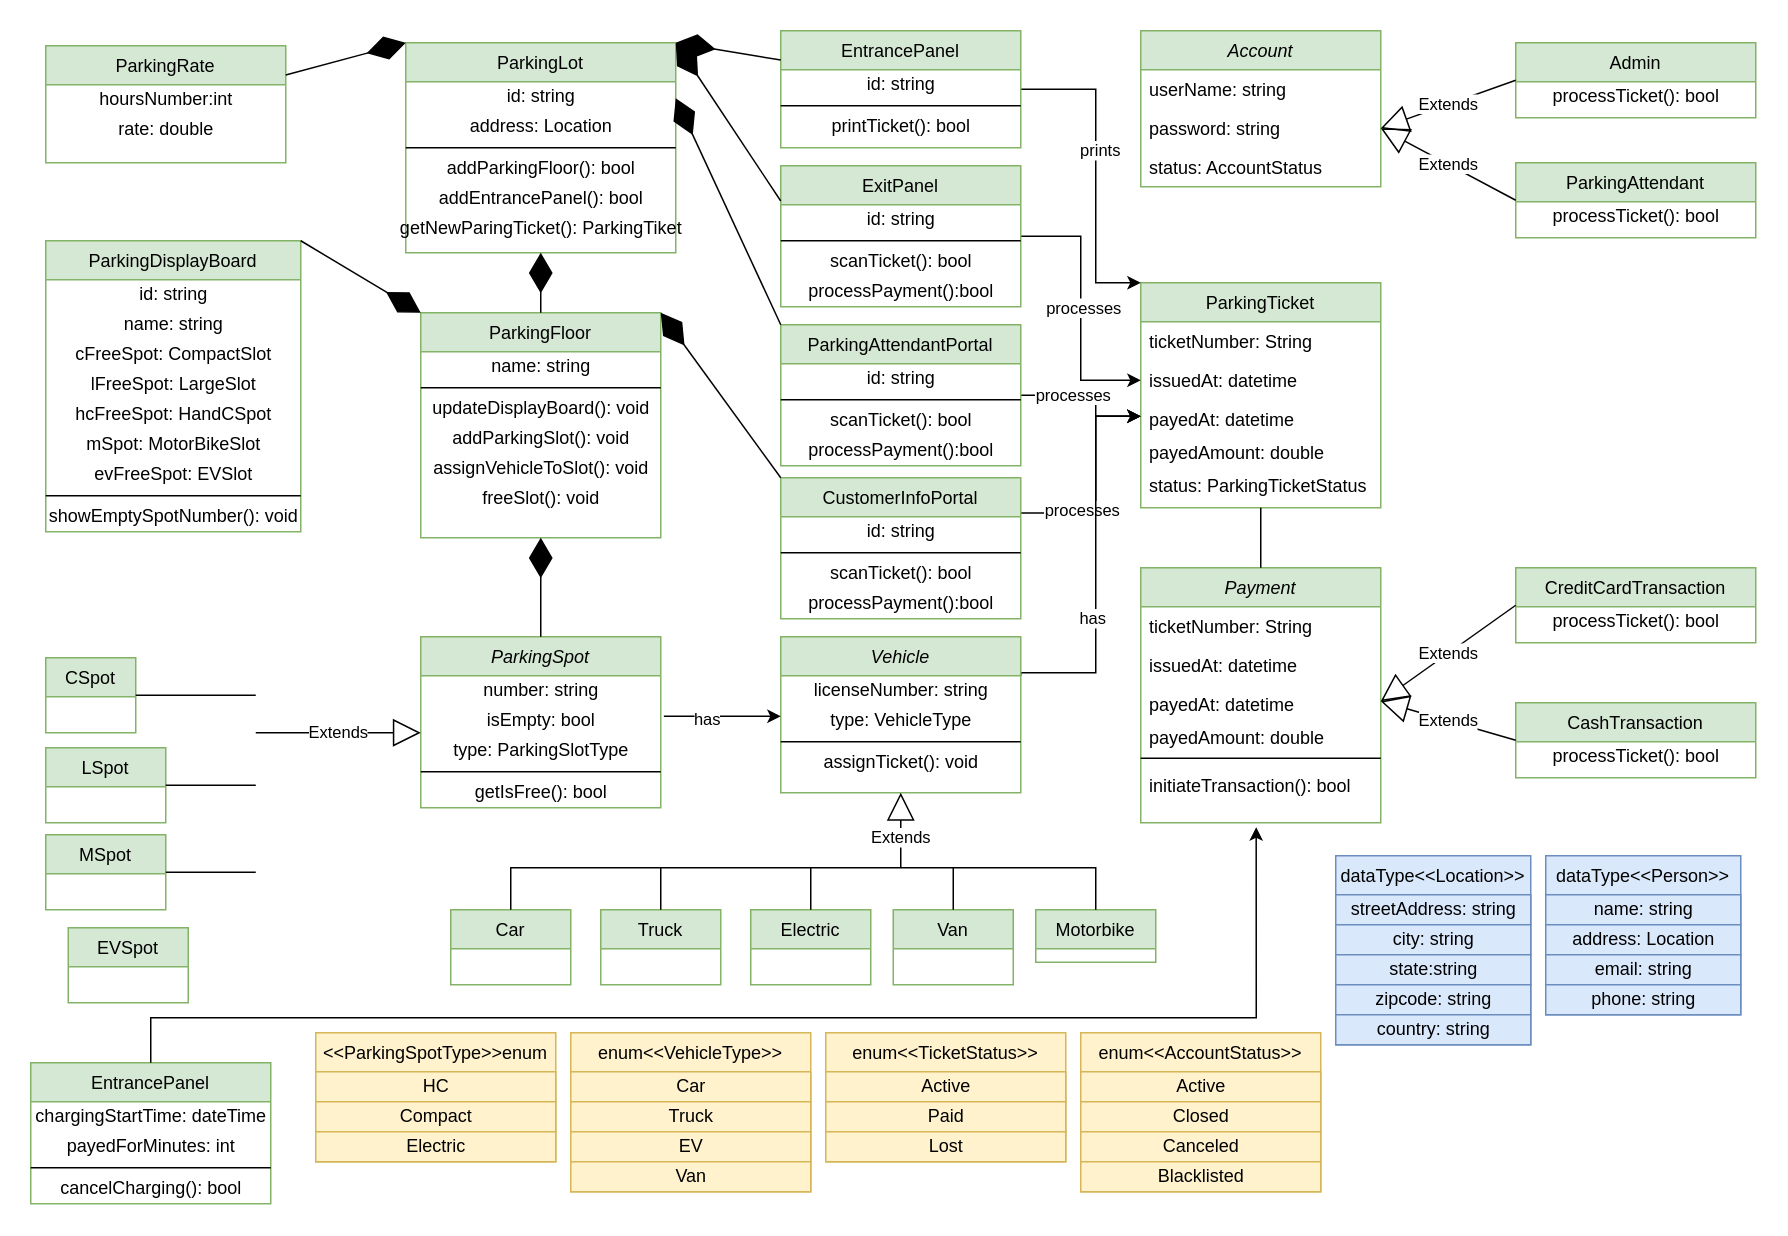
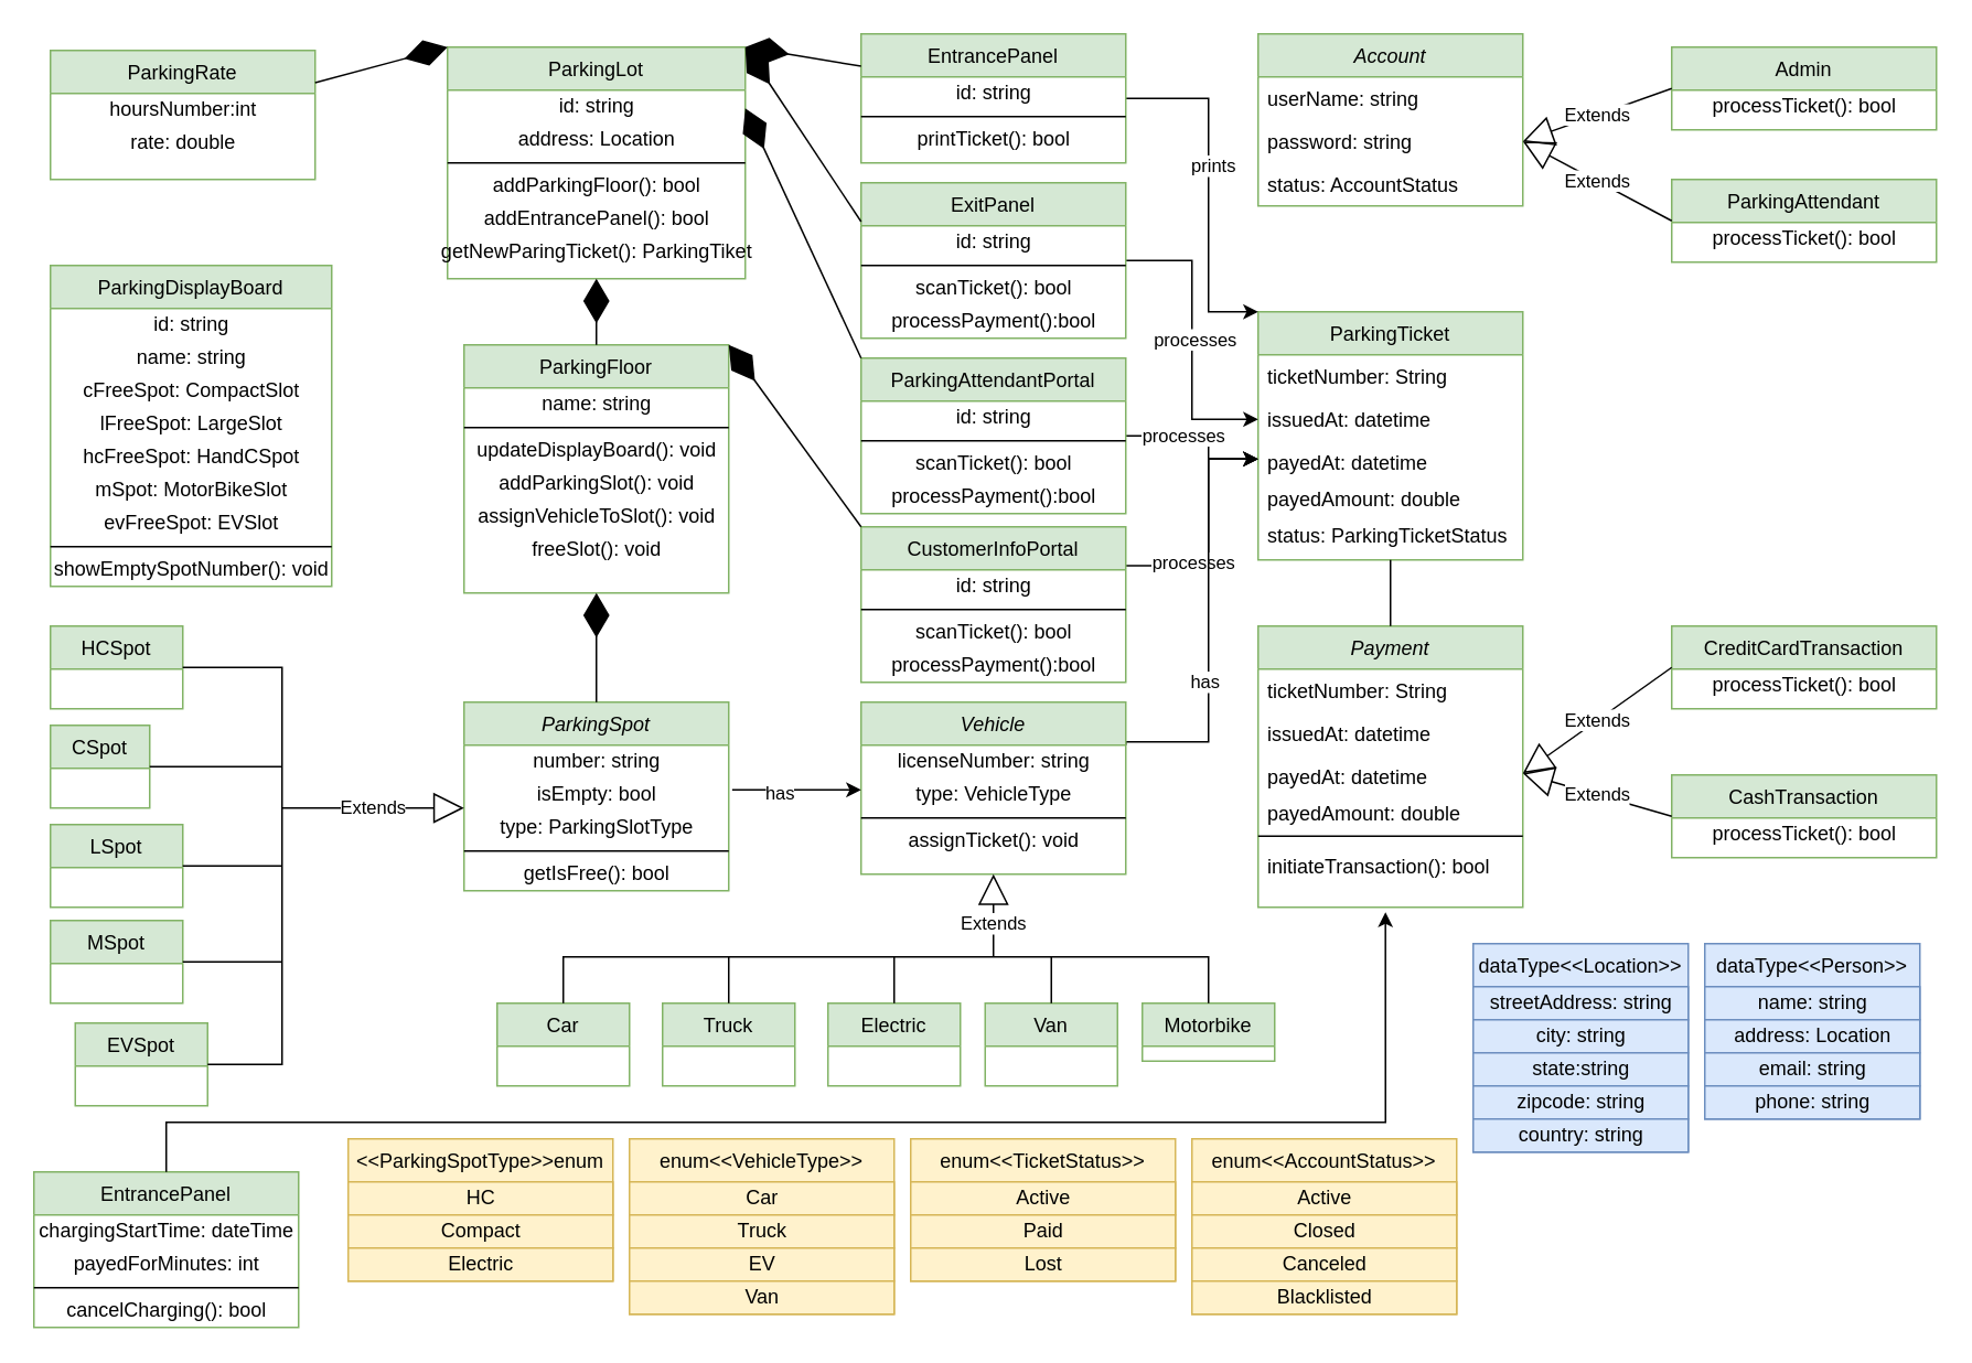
- <mxCell id="125" value="" style="endArrow=diamondThin;endFill=1;endSize=24;html=1;rounded=0;entryX=0;entryY=0;entryDx=0;entryDy=0;exitX=1;exitY=0;exitDx=0;exitDy=0;" edge="1" parent="1" source="115" target="91"><mxGeometry width="160" relative="1" as="geometry"><mxPoint x="40" y="498" as="sourcePoint" /><mxPoint x="200" y="498" as="targetPoint" /></mxGeometry></mxCell>
+ <mxCell id="126" value="HCSpot" style="swimlane;fontStyle=0;align=center;verticalAlign=top;childLayout=stackLayout;horizontal=1;startSize=26;horizontalStack=0;resizeParent=1;resizeLast=0;collapsible=1;marginBottom=0;rounded=0;shadow=0;strokeWidth=1;fillColor=#d5e8d4;strokeColor=#82b366;" vertex="1" parent="1"><mxGeometry x="30" y="378" width="80" height="50" as="geometry"><mxRectangle x="340" y="380" width="170" height="26" as="alternateBounds" /></mxGeometry></mxCell>
+ <mxCell id="131" value="" style="endArrow=none;html=1;rounded=0;exitX=1;exitY=0.5;exitDx=0;exitDy=0;entryX=1;entryY=0.5;entryDx=0;entryDy=0;" edge="1" parent="1" source="126" target="130"><mxGeometry width="50" height="50" relative="1" as="geometry"><mxPoint x="170" y="468" as="sourcePoint" /><mxPoint x="220" y="418" as="targetPoint" /><Array as="points"><mxPoint x="170" y="403" /><mxPoint x="170" y="643" /></Array></mxGeometry></mxCell>
